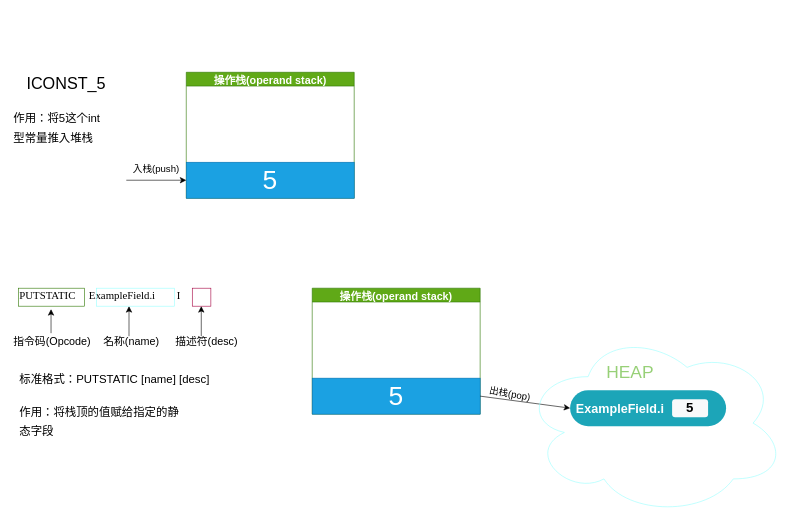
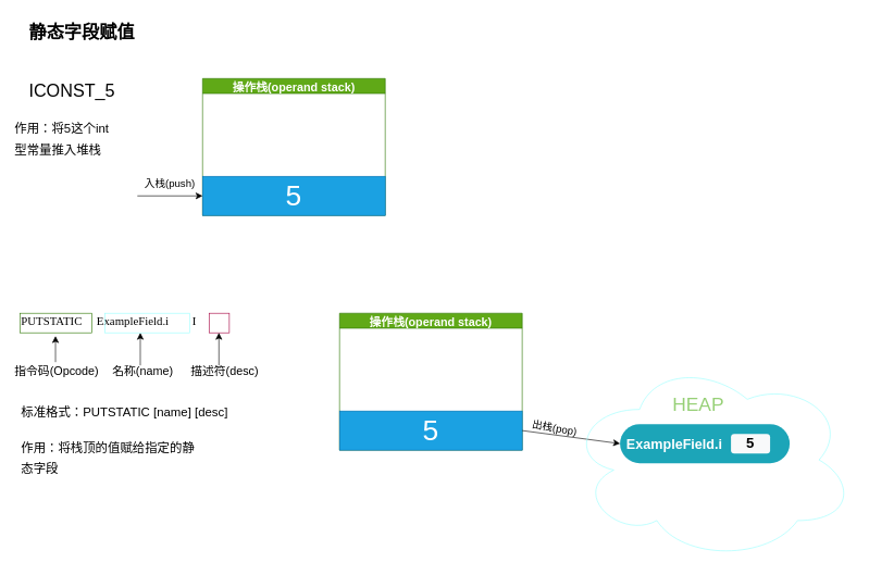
+ <mxCell id="2" value="静态字段赋值" style="text;html=1;strokeColor=none;fillColor=none;align=center;verticalAlign=middle;whiteSpace=wrap;rounded=0;fontSize=27;fontStyle=1" parent="1" vertex="1"><mxGeometry x="20" y="20" width="210" height="60" as="geometry" /></mxCell>
- <mxCell id="26" value="&lt;font color=&quot;#97d077&quot; style=&quot;font-size: 29px&quot;&gt;HEAP&lt;/font&gt;" style="text;html=1;align=center;verticalAlign=middle;whiteSpace=wrap;rounded=0;fontSize=18;fontColor=#000000;" parent="1" vertex="1"><mxGeometry x="1010" y="603.57" width="80" height="35" as="geometry" /></mxCell>
+ <mxCell id="26" value="&lt;font color=&quot;#97d077&quot; style=&quot;font-size: 29px&quot;&gt;HEAP&lt;/font&gt;" style="text;html=1;align=center;verticalAlign=middle;whiteSpace=wrap;rounded=0;fontSize=18;fontColor=#000000;" parent="1" vertex="1"><mxGeometry x="1030" y="603.57" width="80" height="35" as="geometry" /></mxCell>
